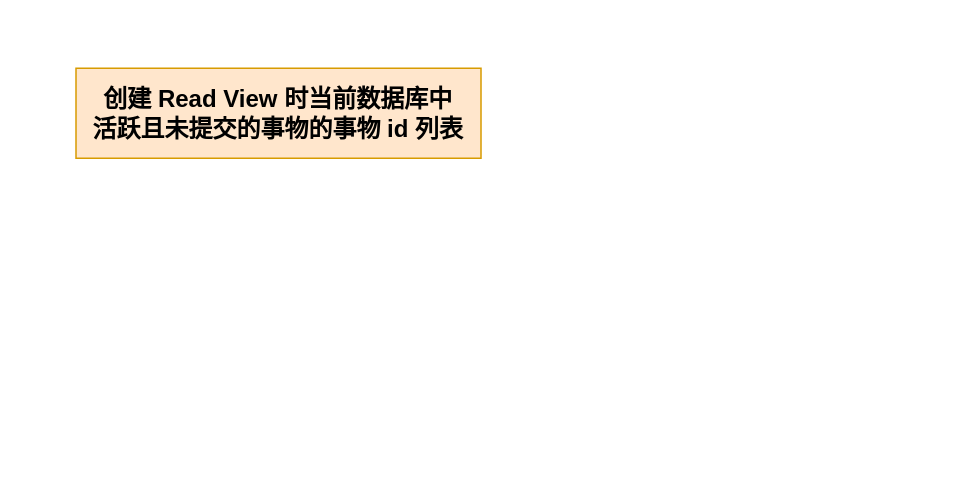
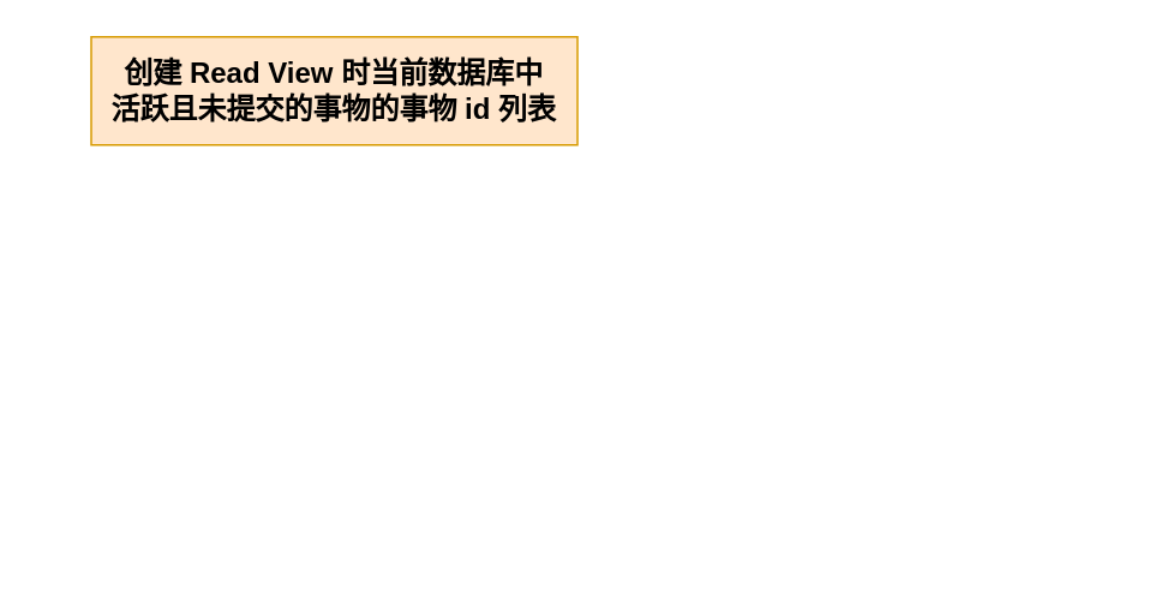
- <mxCell id="3" value="创建 Read View 时当前数据库中&lt;br style=&quot;font-size: 16px;&quot;&gt;活跃且未提交的事物的事物 id 列表" style="rounded=0;whiteSpace=wrap;html=1;fontSize=16;fillColor=#ffe6cc;strokeColor=#d79b00;fontStyle=1" vertex="1" parent="1"><mxGeometry x="50" y="45" width="270" height="60" as="geometry" /></mxCell>
+ <mxCell id="3" value="创建 Read View 时当前数据库中&lt;br style=&quot;font-size: 16px;&quot;&gt;活跃且未提交的事物的事物 id 列表" style="rounded=0;whiteSpace=wrap;html=1;fontSize=16;fillColor=#ffe6cc;strokeColor=#d79b00;fontStyle=1" vertex="1" parent="1"><mxGeometry x="50" y="20" width="270" height="60" as="geometry" /></mxCell>
